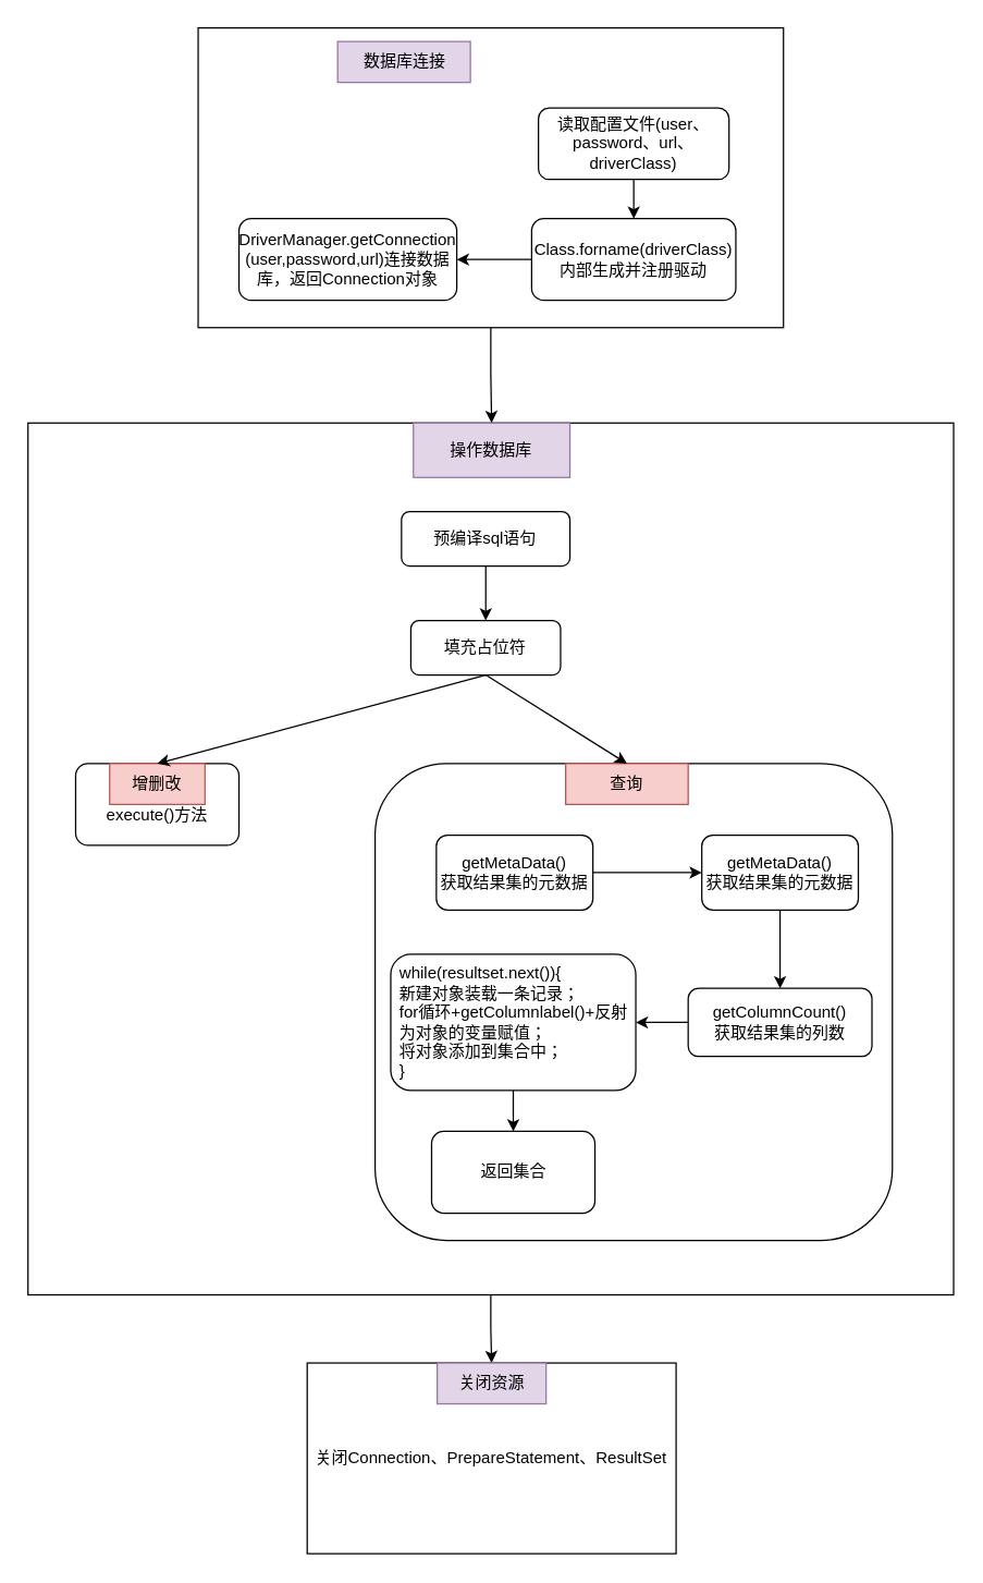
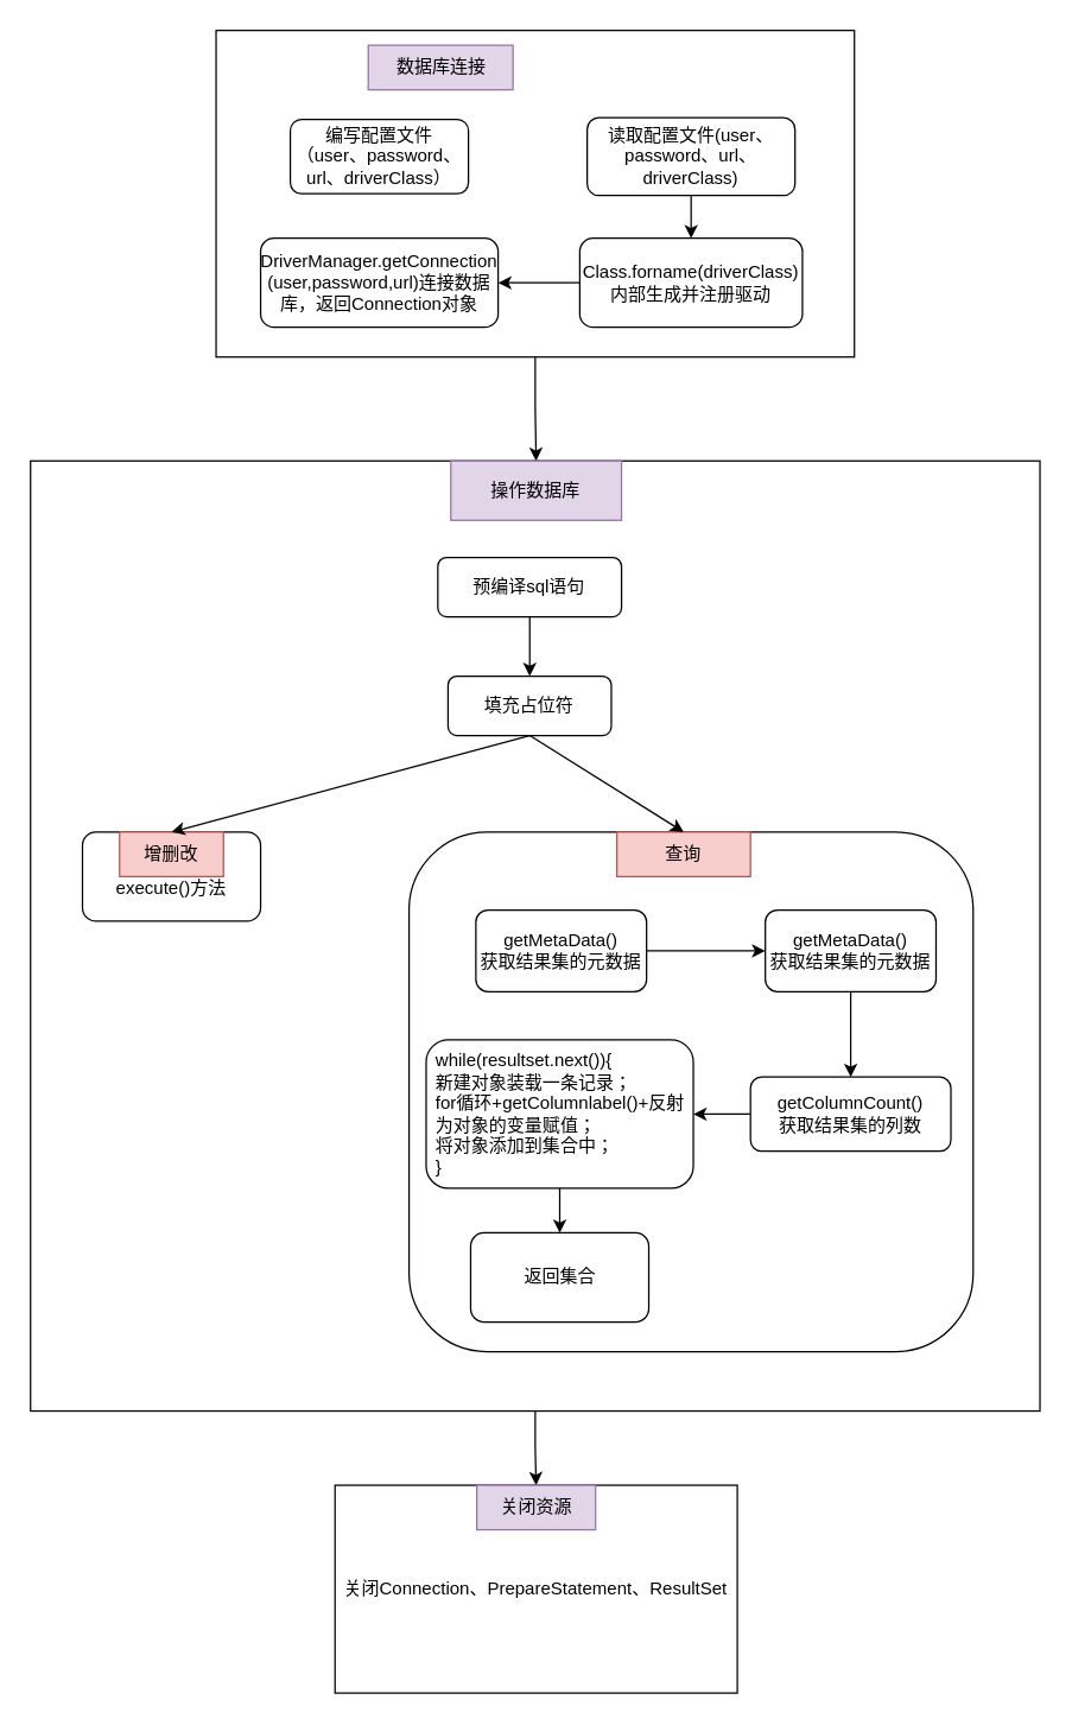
+ <mxCell id="6" value="编写配置文件（user、password、url、driverClass）" style="rounded=1;whiteSpace=wrap;html=1;" parent="1" vertex="1"><mxGeometry x="195" y="80" width="120" height="50" as="geometry" /></mxCell>
